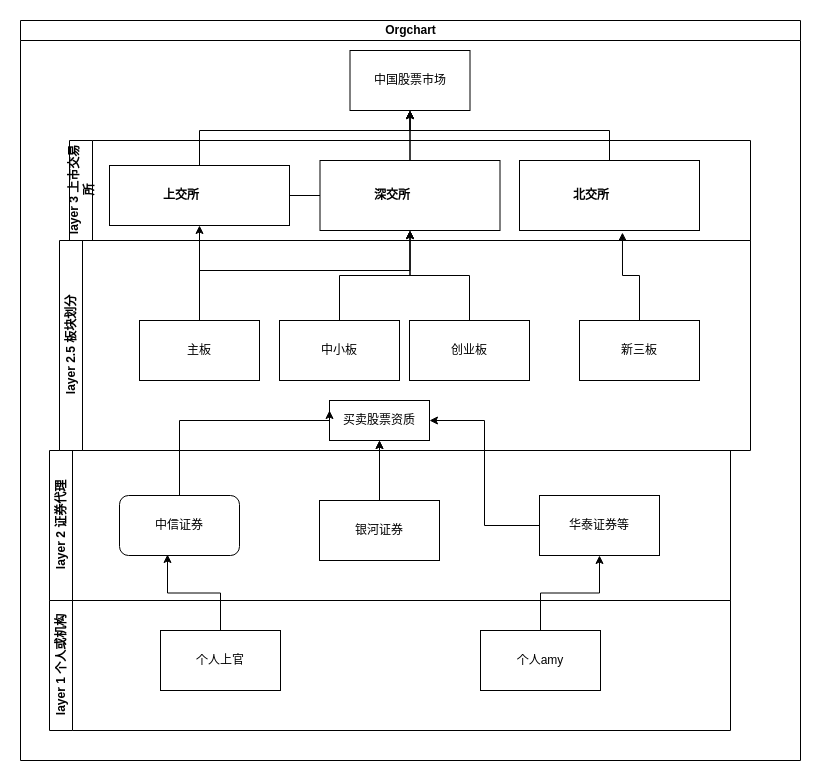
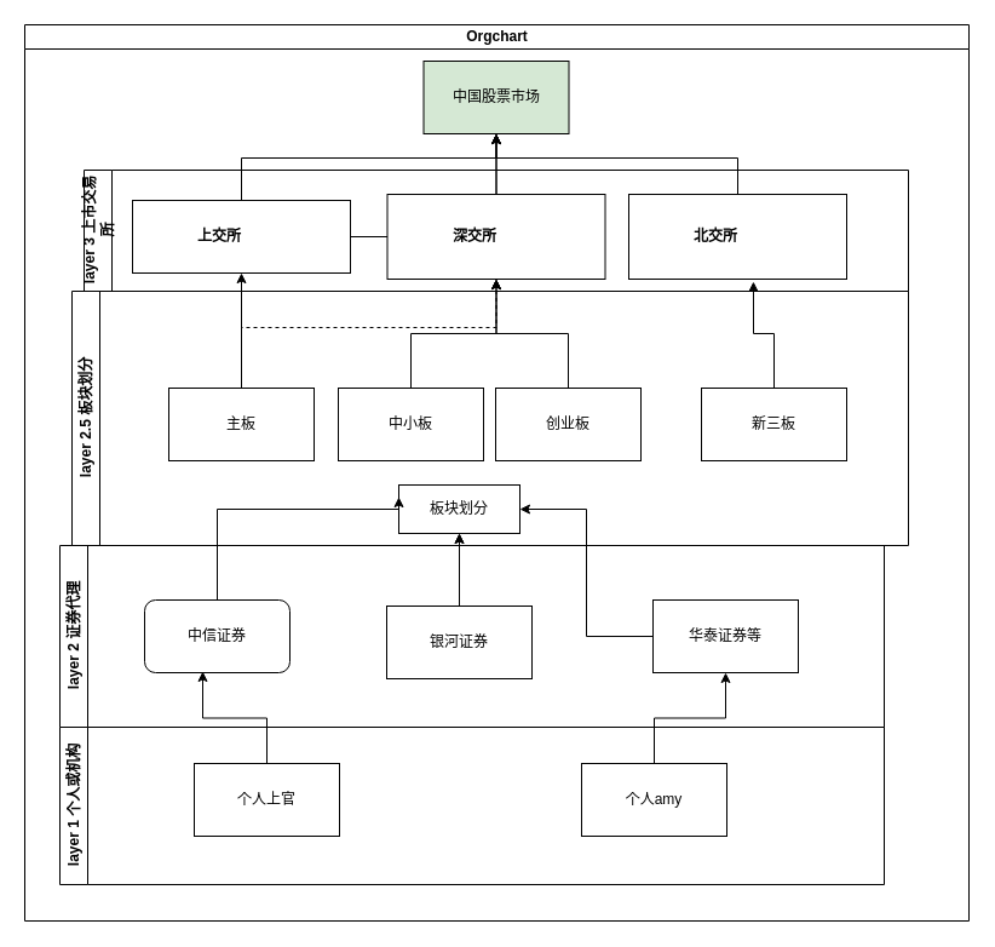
- <mxCell id="5" value="中国股票市场" style="rounded=0;whiteSpace=wrap;html=1;" parent="2" vertex="1"><mxGeometry x="329.5" y="30" width="120" height="60" as="geometry" /></mxCell>
+ <mxCell id="5" value="中国股票市场" style="rounded=0;whiteSpace=wrap;html=1;fillColor=#d5e8d4;" parent="2" vertex="1"><mxGeometry x="329.5" y="30" width="120" height="60" as="geometry" /></mxCell>
- <mxCell id="19" style="edgeStyle=orthogonalEdgeStyle;rounded=0;orthogonalLoop=1;jettySize=auto;html=1;entryX=0.5;entryY=1;entryDx=0;entryDy=0;" edge="1" parent="2" source="21" target="8"><mxGeometry relative="1" as="geometry"><Array as="points"><mxPoint x="179" y="250" /><mxPoint x="390" y="250" /></Array></mxGeometry></mxCell>
+ <mxCell id="19" style="edgeStyle=orthogonalEdgeStyle;rounded=0;orthogonalLoop=1;jettySize=auto;html=1;entryX=0.5;entryY=1;entryDx=0;entryDy=0;dashed=1;" edge="1" parent="2" source="21" target="8"><mxGeometry relative="1" as="geometry"><Array as="points"><mxPoint x="179" y="250" /><mxPoint x="390" y="250" /></Array></mxGeometry></mxCell>
- <mxCell id="31" value="买卖股票资质" style="rounded=0;whiteSpace=wrap;html=1;" vertex="1" parent="30"><mxGeometry x="270" y="160" width="100" height="40" as="geometry" /></mxCell>
+ <mxCell id="31" value="板块划分" style="rounded=0;whiteSpace=wrap;html=1;" vertex="1" parent="30"><mxGeometry x="270" y="160" width="100" height="40" as="geometry" /></mxCell>
